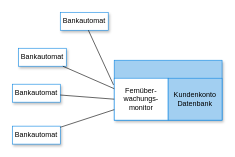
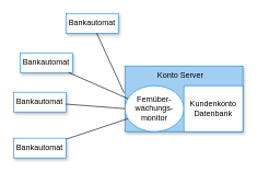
+ <mxCell id="6" value="Konto Server" style="text;html=1;strokeColor=none;fillColor=none;align=center;verticalAlign=middle;whiteSpace=wrap;rounded=0;shadow=0;" vertex="1" parent="1"><mxGeometry x="235" y="100" width="80" height="30" as="geometry" /></mxCell>
- <mxCell id="4" value="Fernüber-wachungs-monitor" style="whiteSpace=wrap;html=1;imageAspect=0;fillColor=#FFFFFF;strokeColor=#1088E3;strokeWidth=1;shadow=0;labelPosition=center;verticalLabelPosition=middle;align=center;verticalAlign=middle;" vertex="1" parent="1"><mxGeometry x="190" y="130" width="90" height="70" as="geometry" /></mxCell>
+ <mxCell id="4" value="Fernüber-wachungs-monitor" style="ellipse;whiteSpace=wrap;html=1;imageAspect=0;fillColor=#FFFFFF;strokeColor=#1088E3;strokeWidth=1;shadow=0;labelPosition=center;verticalLabelPosition=middle;align=center;verticalAlign=middle;" vertex="1" parent="1"><mxGeometry x="190" y="130" width="90" height="70" as="geometry" /></mxCell>
- <mxCell id="5" value="Kundenkonto Datenbank" style="whiteSpace=wrap;html=1;imageAspect=0;fillColor=#a2cff1;strokeColor=#1088E3;strokeWidth=1;shadow=0;labelPosition=center;verticalLabelPosition=middle;align=center;verticalAlign=middle;" vertex="1" parent="1"><mxGeometry x="280" y="130" width="90" height="70" as="geometry" /></mxCell>
+ <mxCell id="5" value="Kundenkonto Datenbank" style="whiteSpace=wrap;html=1;imageAspect=0;fillColor=#FFFFFF;strokeColor=#1088E3;strokeWidth=1;shadow=0;labelPosition=center;verticalLabelPosition=middle;align=center;verticalAlign=middle;" vertex="1" parent="1"><mxGeometry x="280" y="130" width="90" height="70" as="geometry" /></mxCell>
